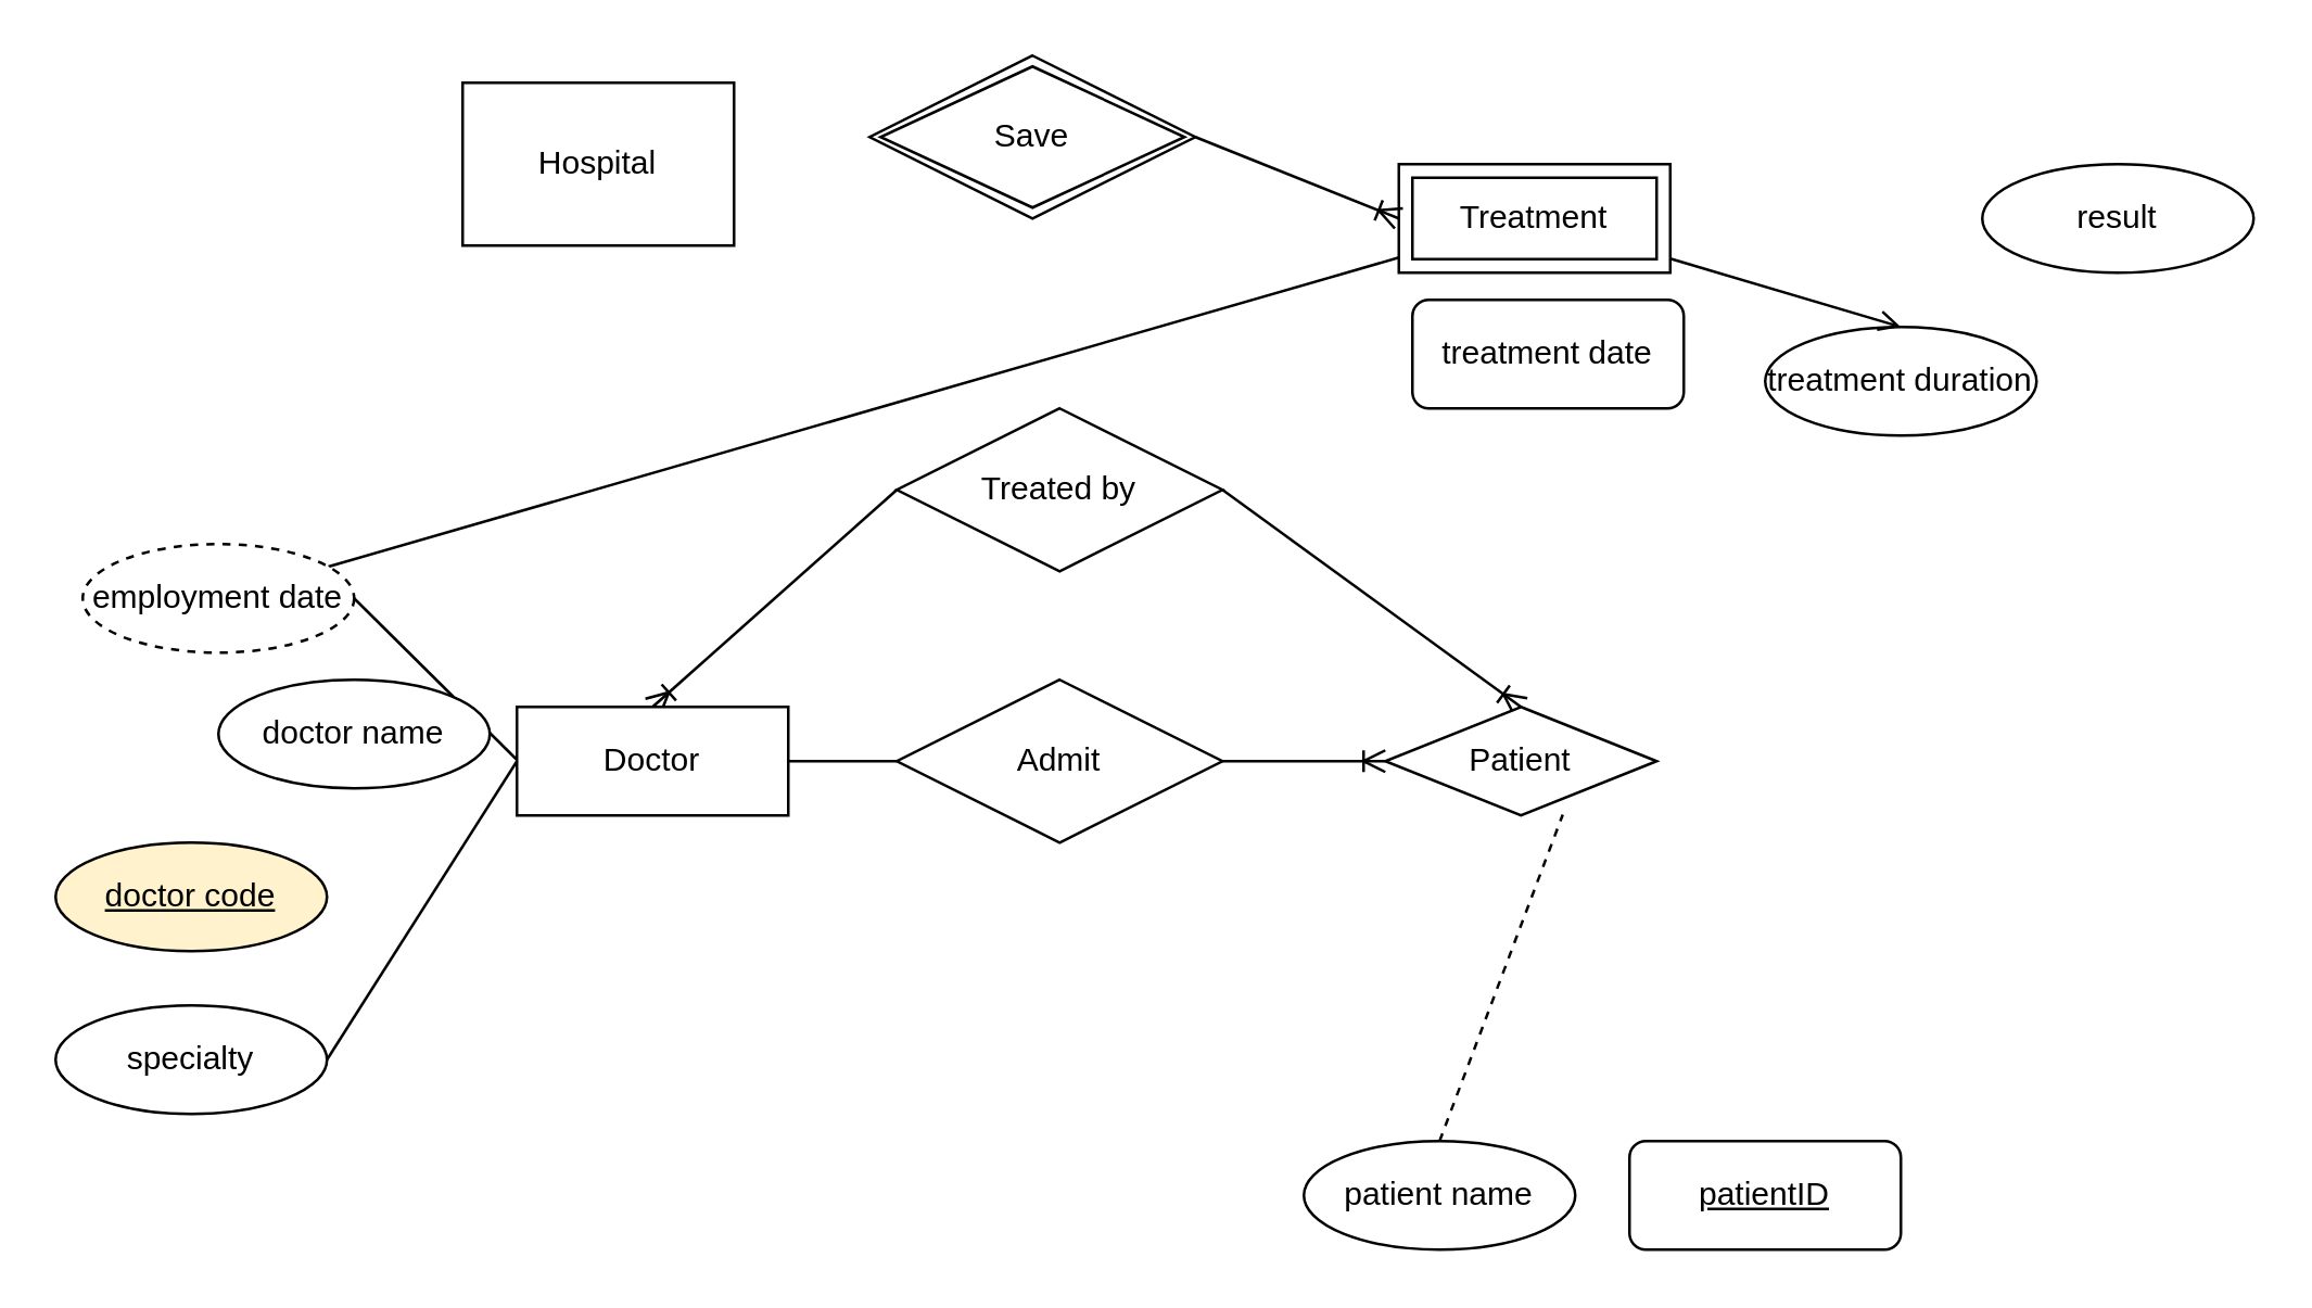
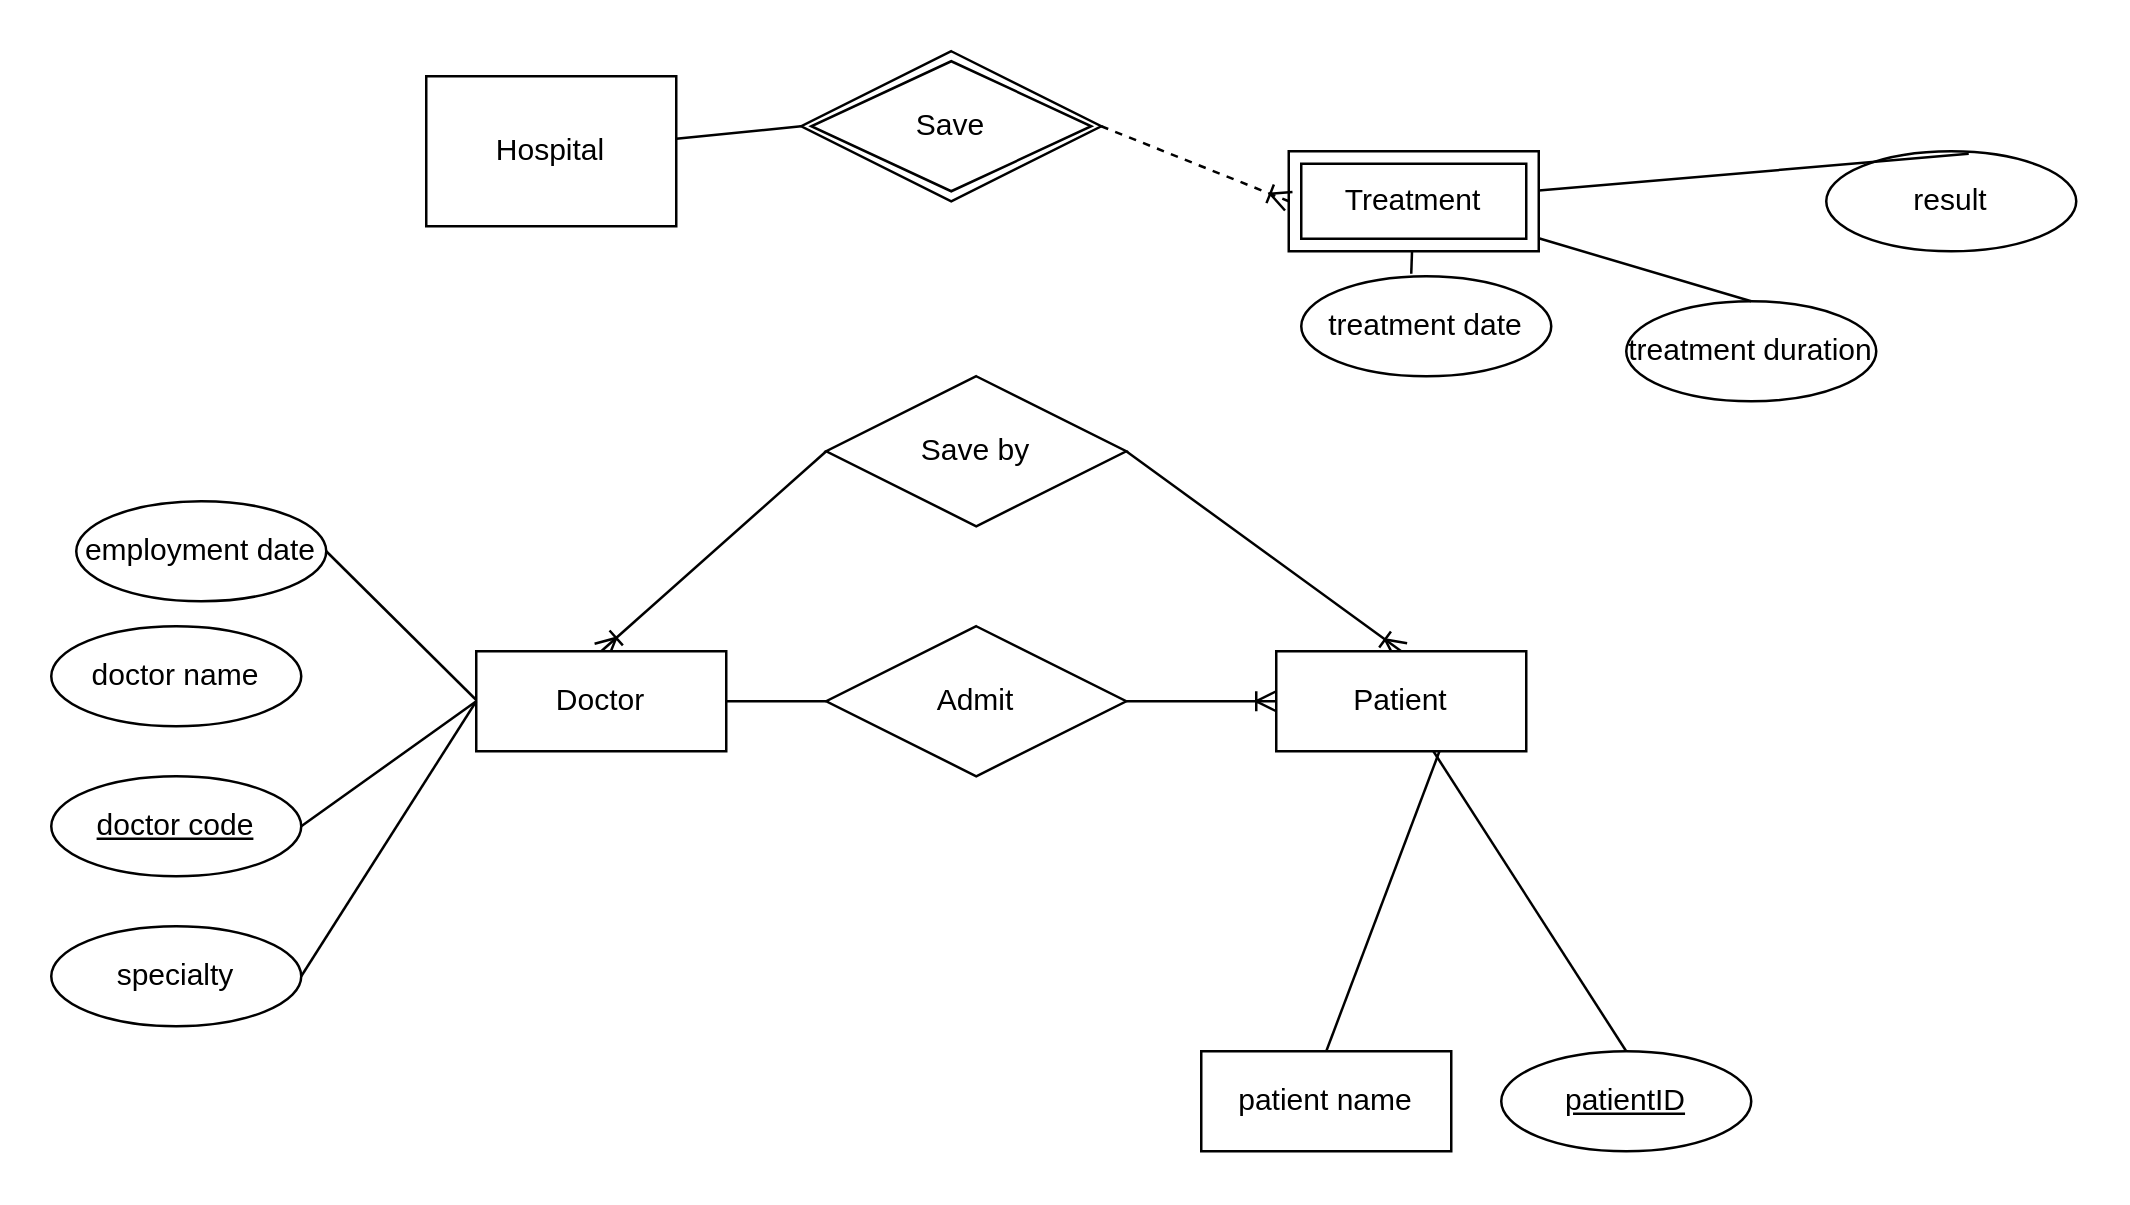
+ <mxCell id="31" style="edgeStyle=none;rounded=0;orthogonalLoop=1;jettySize=auto;html=1;entryX=0;entryY=0.5;entryDx=0;entryDy=0;endArrow=none;endFill=0;" edge="1" parent="1" source="32" target="34"><mxGeometry relative="1" as="geometry"><mxPoint x="320" y="50" as="targetPoint" /></mxGeometry></mxCell>
- <mxCell id="33" style="edgeStyle=none;rounded=0;orthogonalLoop=1;jettySize=auto;html=1;entryX=0;entryY=0.5;entryDx=0;entryDy=0;endArrow=ERoneToMany;endFill=0;exitX=1;exitY=0.5;exitDx=0;exitDy=0;" edge="1" parent="1" source="34" target="10"><mxGeometry relative="1" as="geometry"><mxPoint x="440" y="50" as="sourcePoint" /></mxGeometry></mxCell>
+ <mxCell id="33" style="edgeStyle=none;rounded=0;orthogonalLoop=1;jettySize=auto;html=1;entryX=0;entryY=0.5;entryDx=0;entryDy=0;endArrow=ERoneToMany;endFill=0;exitX=1;exitY=0.5;exitDx=0;exitDy=0;dashed=1;" edge="1" parent="1" source="34" target="10"><mxGeometry relative="1" as="geometry"><mxPoint x="440" y="50" as="sourcePoint" /></mxGeometry></mxCell>
+ <mxCell id="14" style="edgeStyle=none;rounded=0;orthogonalLoop=1;jettySize=auto;html=1;entryX=0.44;entryY=-0.025;entryDx=0;entryDy=0;entryPerimeter=0;endArrow=none;endFill=0;" edge="1" parent="9" source="10" target="11"><mxGeometry relative="1" as="geometry" /></mxCell>
- <mxCell id="15" style="edgeStyle=none;rounded=0;orthogonalLoop=1;jettySize=auto;html=1;entryX=0.5;entryY=0;entryDx=0;entryDy=0;endArrow=open;endFill=0;" edge="1" parent="9" source="10" target="12"><mxGeometry relative="1" as="geometry" /></mxCell>
+ <mxCell id="15" style="edgeStyle=none;rounded=0;orthogonalLoop=1;jettySize=auto;html=1;entryX=0.5;entryY=0;entryDx=0;entryDy=0;endArrow=none;endFill=0;" edge="1" parent="9" source="10" target="12"><mxGeometry relative="1" as="geometry" /></mxCell>
- <mxCell id="11" value="treatment date" style="whiteSpace=wrap;html=1;align=center;rounded=1;" vertex="1" parent="9"><mxGeometry x="10" y="80" width="100" height="40" as="geometry" /></mxCell>
+ <mxCell id="11" value="treatment date" style="ellipse;whiteSpace=wrap;html=1;align=center;" vertex="1" parent="9"><mxGeometry x="10" y="80" width="100" height="40" as="geometry" /></mxCell>
- <mxCell id="16" style="edgeStyle=none;rounded=0;orthogonalLoop=1;jettySize=auto;html=1;endArrow=none;endFill=0;" edge="1" parent="9" source="10" target="21"><mxGeometry relative="1" as="geometry" /></mxCell>
+ <mxCell id="16" style="edgeStyle=none;rounded=0;orthogonalLoop=1;jettySize=auto;html=1;entryX=0.57;entryY=0.025;entryDx=0;entryDy=0;entryPerimeter=0;endArrow=none;endFill=0;" edge="1" parent="9" source="10" target="13"><mxGeometry relative="1" as="geometry" /></mxCell>
- <mxCell id="6" value="Treated by" style="shape=rhombus;perimeter=rhombusPerimeter;whiteSpace=wrap;html=1;align=center;" vertex="1" parent="1"><mxGeometry x="330" y="150" width="120" height="60" as="geometry" /></mxCell>
+ <mxCell id="6" value="Save by" style="shape=rhombus;perimeter=rhombusPerimeter;whiteSpace=wrap;html=1;align=center;" vertex="1" parent="1"><mxGeometry x="330" y="150" width="120" height="60" as="geometry" /></mxCell>
- <mxCell id="21" value="employment date" style="ellipse;whiteSpace=wrap;html=1;align=center;dashed=1;" vertex="1" parent="17"><mxGeometry x="10" width="100" height="40" as="geometry" /></mxCell>
+ <mxCell id="21" value="employment date" style="ellipse;whiteSpace=wrap;html=1;align=center;" vertex="1" parent="17"><mxGeometry x="10" width="100" height="40" as="geometry" /></mxCell>
- <mxCell id="20" value="doctor name" style="ellipse;whiteSpace=wrap;html=1;align=center;" vertex="1" parent="17"><mxGeometry x="60" y="50" width="100" height="40" as="geometry" /></mxCell>
+ <mxCell id="20" value="doctor name" style="ellipse;whiteSpace=wrap;html=1;align=center;" vertex="1" parent="17"><mxGeometry y="50" width="100" height="40" as="geometry" /></mxCell>
- <mxCell id="28" value="Patient" style="rhombus;whiteSpace=wrap;html=1;align=center;" vertex="1" parent="25"><mxGeometry x="30" width="100" height="40" as="geometry" /></mxCell>
+ <mxCell id="28" value="Patient" style="whiteSpace=wrap;html=1;align=center;" vertex="1" parent="25"><mxGeometry x="30" width="100" height="40" as="geometry" /></mxCell>
+ <mxCell id="23" value="" style="endArrow=none;html=1;rounded=0;entryX=0;entryY=0.5;entryDx=0;entryDy=0;exitX=1;exitY=0.5;exitDx=0;exitDy=0;" edge="1" parent="17" source="19" target="18"><mxGeometry relative="1" as="geometry"><mxPoint x="100" y="130" as="sourcePoint" /><mxPoint x="260" y="130" as="targetPoint" /></mxGeometry></mxCell>
- <mxCell id="19" value="doctor code" style="ellipse;whiteSpace=wrap;html=1;align=center;fontStyle=4;fillColor=#fff2cc;" vertex="1" parent="17"><mxGeometry y="110" width="100" height="40" as="geometry" /></mxCell>
+ <mxCell id="19" value="doctor code" style="ellipse;whiteSpace=wrap;html=1;align=center;fontStyle=4;" vertex="1" parent="17"><mxGeometry y="110" width="100" height="40" as="geometry" /></mxCell>
- <mxCell id="29" value="" style="endArrow=none;html=1;rounded=0;exitX=0.5;exitY=0;exitDx=0;exitDy=0;entryX=0.654;entryY=0.992;entryDx=0;entryDy=0;entryPerimeter=0;dashed=1;" edge="1" parent="25" source="27" target="28"><mxGeometry relative="1" as="geometry"><mxPoint x="140" y="100" as="sourcePoint" /><mxPoint x="300" y="100" as="targetPoint" /></mxGeometry></mxCell>
+ <mxCell id="29" value="" style="endArrow=none;html=1;rounded=0;exitX=0.5;exitY=0;exitDx=0;exitDy=0;entryX=0.654;entryY=0.992;entryDx=0;entryDy=0;entryPerimeter=0;" edge="1" parent="25" source="27" target="28"><mxGeometry relative="1" as="geometry"><mxPoint x="140" y="100" as="sourcePoint" /><mxPoint x="300" y="100" as="targetPoint" /></mxGeometry></mxCell>
+ <mxCell id="30" style="edgeStyle=none;rounded=0;orthogonalLoop=1;jettySize=auto;html=1;entryX=0.5;entryY=0;entryDx=0;entryDy=0;endArrow=none;endFill=0;" edge="1" parent="25" source="28" target="26"><mxGeometry relative="1" as="geometry" /></mxCell>
- <mxCell id="27" value="patient name" style="ellipse;whiteSpace=wrap;html=1;align=center;" vertex="1" parent="25"><mxGeometry y="160" width="100" height="40" as="geometry" /></mxCell>
+ <mxCell id="27" value="patient name" style="whiteSpace=wrap;html=1;align=center;rounded=0;" vertex="1" parent="25"><mxGeometry y="160" width="100" height="40" as="geometry" /></mxCell>
- <mxCell id="26" value="patientID" style="whiteSpace=wrap;html=1;align=center;fontStyle=4;rounded=1;" vertex="1" parent="25"><mxGeometry x="120" y="160" width="100" height="40" as="geometry" /></mxCell>
+ <mxCell id="26" value="patientID" style="ellipse;whiteSpace=wrap;html=1;align=center;fontStyle=4;" vertex="1" parent="25"><mxGeometry x="120" y="160" width="100" height="40" as="geometry" /></mxCell>
